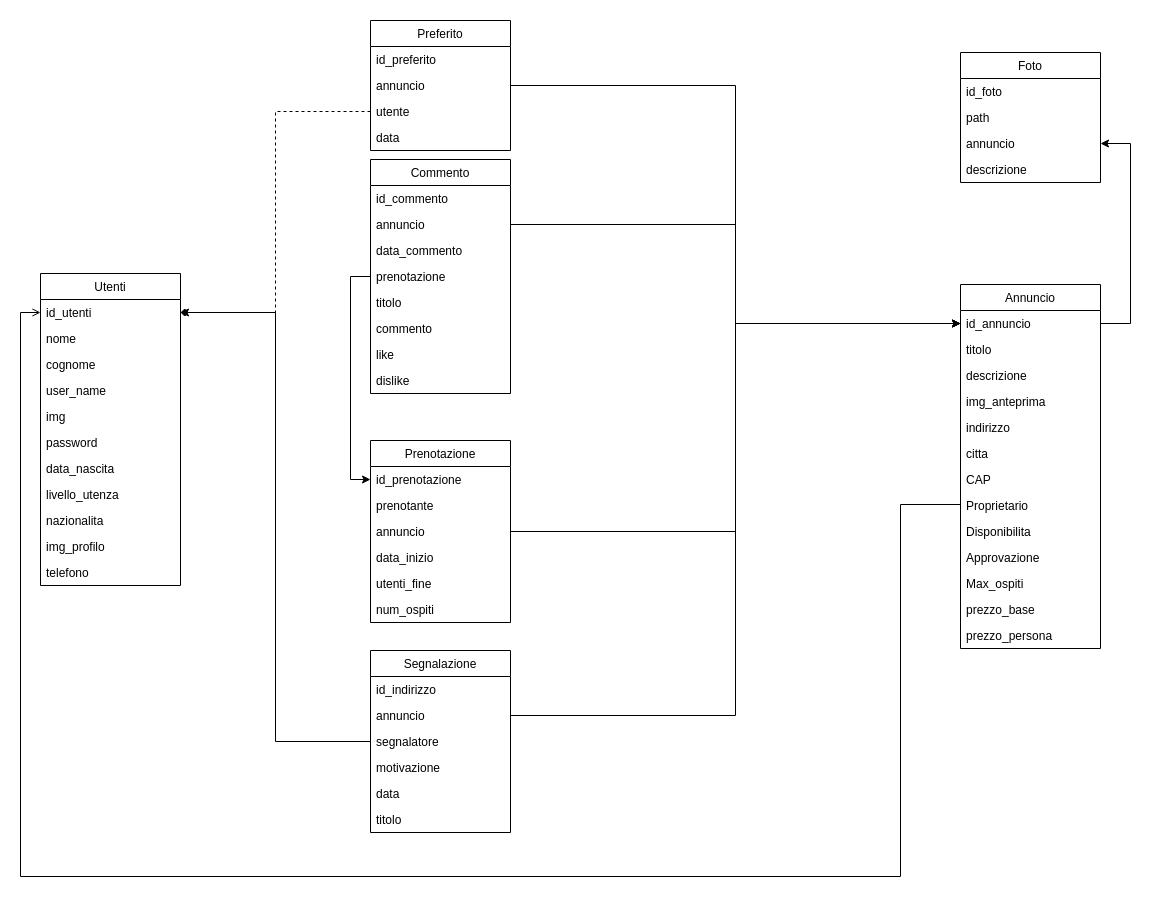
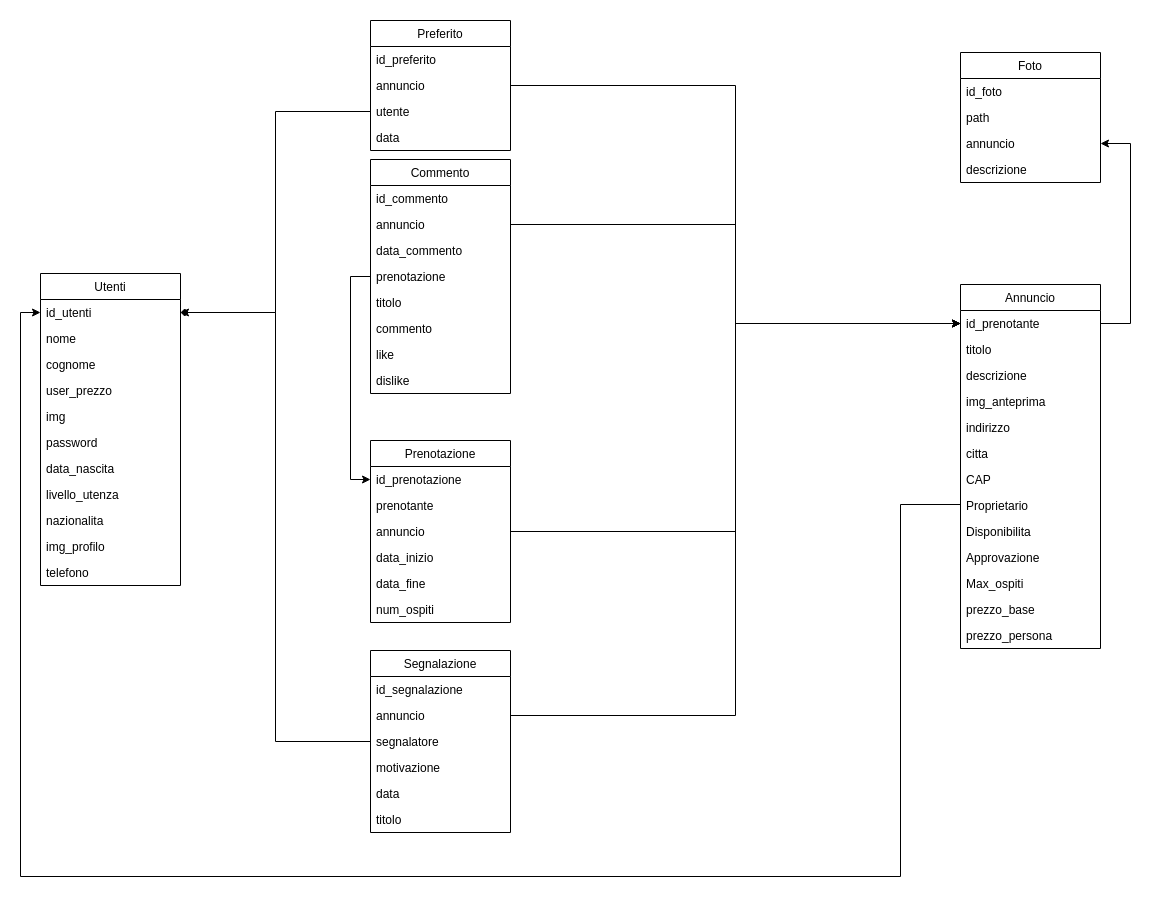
- <mxCell id="59" style="edgeStyle=orthogonalEdgeStyle;rounded=0;orthogonalLoop=1;jettySize=auto;html=1;entryX=1;entryY=0.5;entryDx=0;entryDy=0;dashed=1;" parent="1" source="40" target="26" edge="1"><mxGeometry relative="1" as="geometry" /></mxCell>
+ <mxCell id="59" style="edgeStyle=orthogonalEdgeStyle;rounded=0;orthogonalLoop=1;jettySize=auto;html=1;entryX=1;entryY=0.5;entryDx=0;entryDy=0;" parent="1" source="40" target="26" edge="1"><mxGeometry relative="1" as="geometry" /></mxCell>
- <mxCell id="61" style="edgeStyle=orthogonalEdgeStyle;rounded=0;orthogonalLoop=1;jettySize=auto;html=1;entryX=0;entryY=0.5;entryDx=0;entryDy=0;endArrow=open;" edge="1" parent="1" source="10" target="26"><mxGeometry relative="1" as="geometry"><Array as="points"><mxPoint x="900" y="504" /><mxPoint x="900" y="876" /><mxPoint x="20" y="876" /><mxPoint x="20" y="312" /></Array></mxGeometry></mxCell>
+ <mxCell id="61" style="edgeStyle=orthogonalEdgeStyle;rounded=0;orthogonalLoop=1;jettySize=auto;html=1;entryX=0;entryY=0.5;entryDx=0;entryDy=0;" edge="1" parent="1" source="10" target="26"><mxGeometry relative="1" as="geometry"><Array as="points"><mxPoint x="900" y="504" /><mxPoint x="900" y="876" /><mxPoint x="20" y="876" /><mxPoint x="20" y="312" /></Array></mxGeometry></mxCell>
- <mxCell id="3" value="id_annuncio" style="text;strokeColor=none;fillColor=none;align=left;verticalAlign=top;spacingLeft=4;spacingRight=4;overflow=hidden;rotatable=0;points=[[0,0.5],[1,0.5]];portConstraint=eastwest;" parent="2" vertex="1"><mxGeometry y="26" width="140" height="26" as="geometry" /></mxCell>
+ <mxCell id="3" value="id_prenotante" style="text;strokeColor=none;fillColor=none;align=left;verticalAlign=top;spacingLeft=4;spacingRight=4;overflow=hidden;rotatable=0;points=[[0,0.5],[1,0.5]];portConstraint=eastwest;" parent="2" vertex="1"><mxGeometry y="26" width="140" height="26" as="geometry" /></mxCell>
- <mxCell id="29" value="user_name" style="text;strokeColor=none;fillColor=none;align=left;verticalAlign=top;spacingLeft=4;spacingRight=4;overflow=hidden;rotatable=0;points=[[0,0.5],[1,0.5]];portConstraint=eastwest;" parent="25" vertex="1"><mxGeometry y="104" width="140" height="26" as="geometry" /></mxCell>
+ <mxCell id="29" value="user_prezzo" style="text;strokeColor=none;fillColor=none;align=left;verticalAlign=top;spacingLeft=4;spacingRight=4;overflow=hidden;rotatable=0;points=[[0,0.5],[1,0.5]];portConstraint=eastwest;" parent="25" vertex="1"><mxGeometry y="104" width="140" height="26" as="geometry" /></mxCell>
- <mxCell id="67" value="utenti_fine" style="text;strokeColor=none;fillColor=none;align=left;verticalAlign=top;spacingLeft=4;spacingRight=4;overflow=hidden;rotatable=0;points=[[0,0.5],[1,0.5]];portConstraint=eastwest;" parent="62" vertex="1"><mxGeometry y="130" width="140" height="26" as="geometry" /></mxCell>
+ <mxCell id="67" value="data_fine" style="text;strokeColor=none;fillColor=none;align=left;verticalAlign=top;spacingLeft=4;spacingRight=4;overflow=hidden;rotatable=0;points=[[0,0.5],[1,0.5]];portConstraint=eastwest;" parent="62" vertex="1"><mxGeometry y="130" width="140" height="26" as="geometry" /></mxCell>
- <mxCell id="43" value="id_indirizzo" style="text;strokeColor=none;fillColor=none;align=left;verticalAlign=top;spacingLeft=4;spacingRight=4;overflow=hidden;rotatable=0;points=[[0,0.5],[1,0.5]];portConstraint=eastwest;" parent="42" vertex="1"><mxGeometry y="26" width="140" height="26" as="geometry" /></mxCell>
+ <mxCell id="43" value="id_segnalazione" style="text;strokeColor=none;fillColor=none;align=left;verticalAlign=top;spacingLeft=4;spacingRight=4;overflow=hidden;rotatable=0;points=[[0,0.5],[1,0.5]];portConstraint=eastwest;" parent="42" vertex="1"><mxGeometry y="26" width="140" height="26" as="geometry" /></mxCell>
